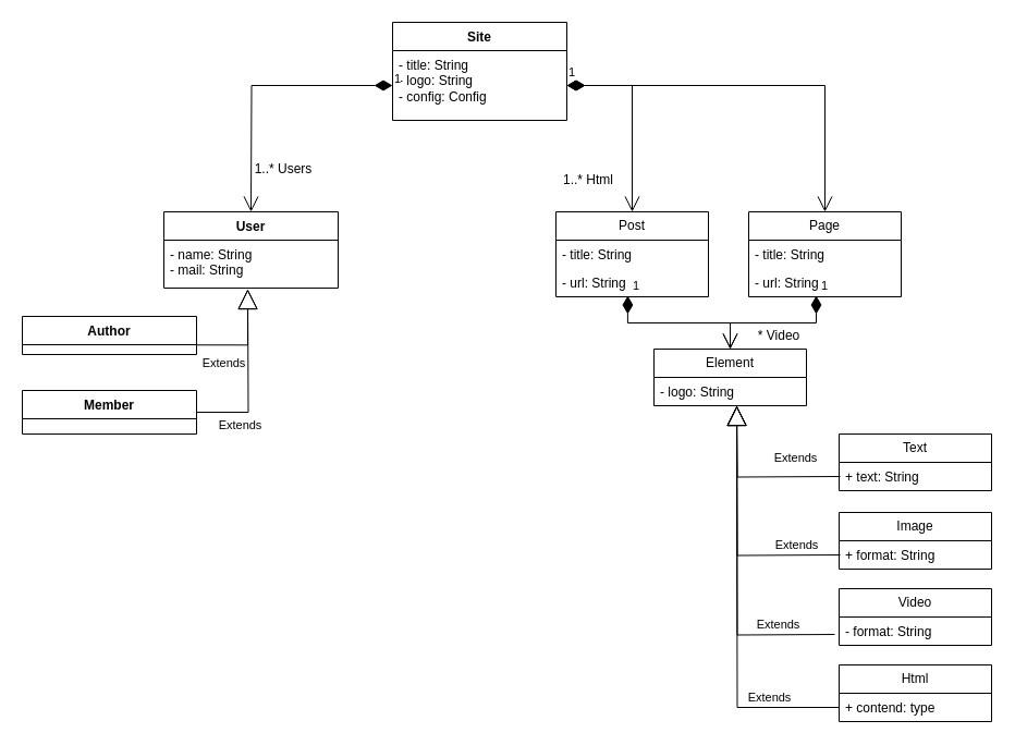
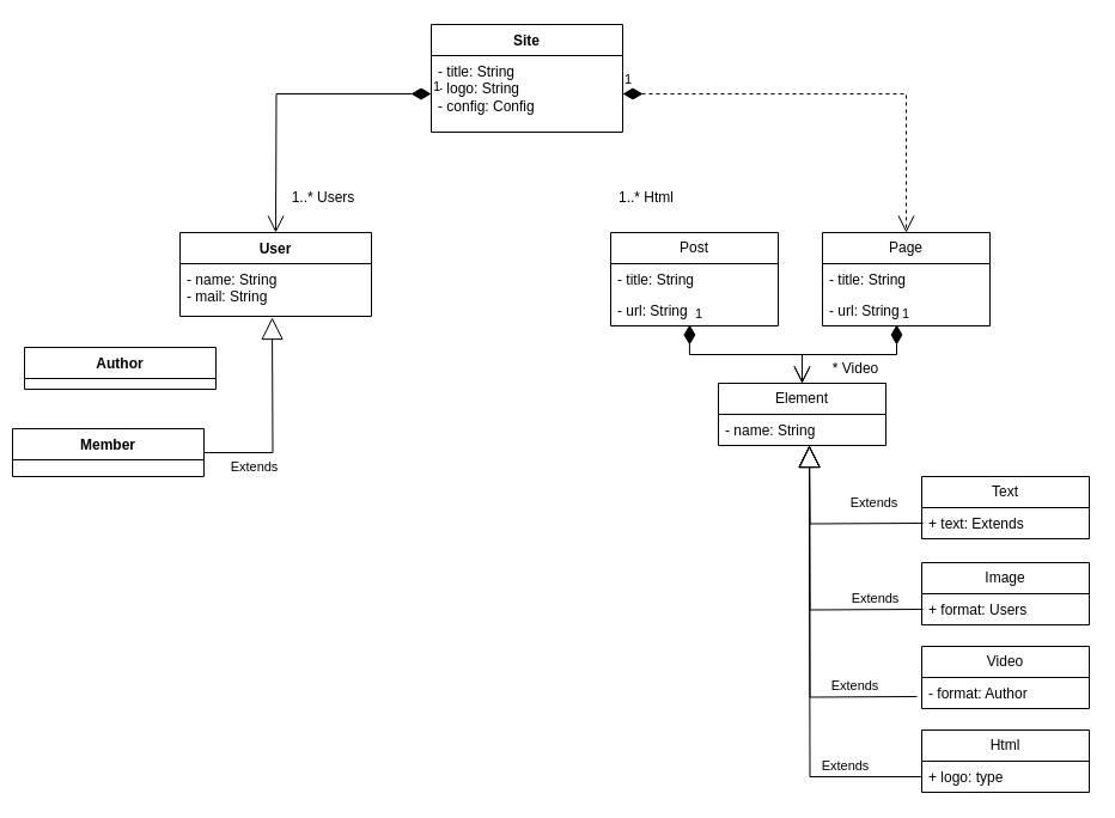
- <mxCell id="25" value="1" style="endArrow=open;html=1;endSize=12;startArrow=diamondThin;startSize=14;startFill=1;edgeStyle=orthogonalEdgeStyle;align=left;verticalAlign=bottom;rounded=0;exitX=1;exitY=0.5;exitDx=0;exitDy=0;entryX=0.5;entryY=0;entryDx=0;entryDy=0;" edge="1" parent="1" source="23" target="17"><mxGeometry x="-1" y="3" relative="1" as="geometry"><mxPoint x="690" y="130" as="sourcePoint" /><mxPoint x="850" y="130" as="targetPoint" /></mxGeometry></mxCell>
+ <mxCell id="25" value="1" style="endArrow=open;html=1;endSize=12;startArrow=diamondThin;startSize=14;startFill=1;edgeStyle=orthogonalEdgeStyle;align=left;verticalAlign=bottom;rounded=0;exitX=1;exitY=0.5;exitDx=0;exitDy=0;entryX=0.5;entryY=0;entryDx=0;entryDy=0;dashed=1;" edge="1" parent="1" source="23" target="17"><mxGeometry x="-1" y="3" relative="1" as="geometry"><mxPoint x="690" y="130" as="sourcePoint" /><mxPoint x="850" y="130" as="targetPoint" /></mxGeometry></mxCell>
- <mxCell id="24" value="1" style="endArrow=open;html=1;endSize=12;startArrow=diamondThin;startSize=14;startFill=1;edgeStyle=orthogonalEdgeStyle;align=left;verticalAlign=bottom;rounded=0;entryX=0.5;entryY=0;entryDx=0;entryDy=0;exitX=1;exitY=0.5;exitDx=0;exitDy=0;" edge="1" parent="1" source="23" target="4"><mxGeometry x="-1" y="3" relative="1" as="geometry"><mxPoint x="430" y="90" as="sourcePoint" /><mxPoint x="600" y="120" as="targetPoint" /></mxGeometry></mxCell>
- <mxCell id="35" value="1..* Users" style="text;html=1;align=center;verticalAlign=middle;whiteSpace=wrap;rounded=0;" vertex="1" parent="1"><mxGeometry x="230" y="140" width="60" height="30" as="geometry" /></mxCell>
+ <mxCell id="35" value="1..* Users" style="text;html=1;align=center;verticalAlign=middle;whiteSpace=wrap;rounded=0;" vertex="1" parent="1"><mxGeometry x="240" y="150" width="60" height="30" as="geometry" /></mxCell>
- <mxCell id="32" value="Extends" style="endArrow=block;endSize=16;endFill=0;html=1;rounded=0;entryX=0.481;entryY=1.023;entryDx=0;entryDy=0;entryPerimeter=0;exitX=1;exitY=0.75;exitDx=0;exitDy=0;edgeStyle=orthogonalEdgeStyle;" edge="1" parent="1" source="20" target="3"><mxGeometry x="-0.489" y="-17" width="160" relative="1" as="geometry"><mxPoint x="304.96" y="355" as="sourcePoint" /><mxPoint x="210" y="290" as="targetPoint" /><mxPoint as="offset" /></mxGeometry></mxCell>
- <mxCell id="8" value="- logo: String" style="text;strokeColor=none;fillColor=none;align=left;verticalAlign=top;spacingLeft=4;spacingRight=4;overflow=hidden;rotatable=0;points=[[0,0.5],[1,0.5]];portConstraint=eastwest;whiteSpace=wrap;html=1;" vertex="1" parent="7"><mxGeometry y="26" width="140" height="26" as="geometry" /></mxCell>
+ <mxCell id="8" value="- name: String" style="text;strokeColor=none;fillColor=none;align=left;verticalAlign=top;spacingLeft=4;spacingRight=4;overflow=hidden;rotatable=0;points=[[0,0.5],[1,0.5]];portConstraint=eastwest;whiteSpace=wrap;html=1;" vertex="1" parent="7"><mxGeometry y="26" width="140" height="26" as="geometry" /></mxCell>
- <mxCell id="21" value="Member" style="swimlane;fontStyle=1;align=center;verticalAlign=top;childLayout=stackLayout;horizontal=1;startSize=26;horizontalStack=0;resizeParent=1;resizeParentMax=0;resizeLast=0;collapsible=1;marginBottom=0;whiteSpace=wrap;html=1;" vertex="1" parent="1"><mxGeometry x="20" y="358" width="160" height="40" as="geometry" /></mxCell>
+ <mxCell id="21" value="Member" style="swimlane;fontStyle=1;align=center;verticalAlign=top;childLayout=stackLayout;horizontal=1;startSize=26;horizontalStack=0;resizeParent=1;resizeParentMax=0;resizeLast=0;collapsible=1;marginBottom=0;whiteSpace=wrap;html=1;" vertex="1" parent="1"><mxGeometry x="10" y="358" width="160" height="40" as="geometry" /></mxCell>
- <mxCell id="14" value="+ text: String" style="text;strokeColor=none;fillColor=none;align=left;verticalAlign=top;spacingLeft=4;spacingRight=4;overflow=hidden;rotatable=0;points=[[0,0.5],[1,0.5]];portConstraint=eastwest;whiteSpace=wrap;html=1;" vertex="1" parent="13"><mxGeometry y="26" width="140" height="26" as="geometry" /></mxCell>
+ <mxCell id="14" value="+ text: Extends" style="text;strokeColor=none;fillColor=none;align=left;verticalAlign=top;spacingLeft=4;spacingRight=4;overflow=hidden;rotatable=0;points=[[0,0.5],[1,0.5]];portConstraint=eastwest;whiteSpace=wrap;html=1;" vertex="1" parent="13"><mxGeometry y="26" width="140" height="26" as="geometry" /></mxCell>
- <mxCell id="12" value="+ format: String" style="text;strokeColor=none;fillColor=none;align=left;verticalAlign=top;spacingLeft=4;spacingRight=4;overflow=hidden;rotatable=0;points=[[0,0.5],[1,0.5]];portConstraint=eastwest;whiteSpace=wrap;html=1;" vertex="1" parent="11"><mxGeometry y="26" width="140" height="26" as="geometry" /></mxCell>
+ <mxCell id="12" value="+ format: Users" style="text;strokeColor=none;fillColor=none;align=left;verticalAlign=top;spacingLeft=4;spacingRight=4;overflow=hidden;rotatable=0;points=[[0,0.5],[1,0.5]];portConstraint=eastwest;whiteSpace=wrap;html=1;" vertex="1" parent="11"><mxGeometry y="26" width="140" height="26" as="geometry" /></mxCell>
- <mxCell id="10" value="- format: String" style="text;strokeColor=none;fillColor=none;align=left;verticalAlign=top;spacingLeft=4;spacingRight=4;overflow=hidden;rotatable=0;points=[[0,0.5],[1,0.5]];portConstraint=eastwest;whiteSpace=wrap;html=1;" vertex="1" parent="9"><mxGeometry y="26" width="140" height="26" as="geometry" /></mxCell>
+ <mxCell id="10" value="- format: Author" style="text;strokeColor=none;fillColor=none;align=left;verticalAlign=top;spacingLeft=4;spacingRight=4;overflow=hidden;rotatable=0;points=[[0,0.5],[1,0.5]];portConstraint=eastwest;whiteSpace=wrap;html=1;" vertex="1" parent="9"><mxGeometry y="26" width="140" height="26" as="geometry" /></mxCell>
- <mxCell id="16" value="+ contend: type" style="text;strokeColor=none;fillColor=none;align=left;verticalAlign=top;spacingLeft=4;spacingRight=4;overflow=hidden;rotatable=0;points=[[0,0.5],[1,0.5]];portConstraint=eastwest;whiteSpace=wrap;html=1;" vertex="1" parent="15"><mxGeometry y="26" width="140" height="26" as="geometry" /></mxCell>
+ <mxCell id="16" value="+ logo: type" style="text;strokeColor=none;fillColor=none;align=left;verticalAlign=top;spacingLeft=4;spacingRight=4;overflow=hidden;rotatable=0;points=[[0,0.5],[1,0.5]];portConstraint=eastwest;whiteSpace=wrap;html=1;" vertex="1" parent="15"><mxGeometry y="26" width="140" height="26" as="geometry" /></mxCell>
